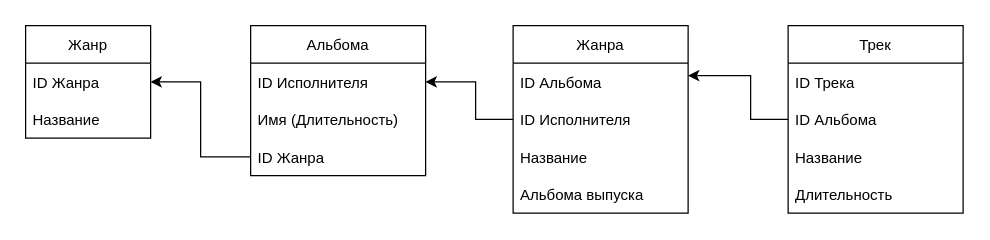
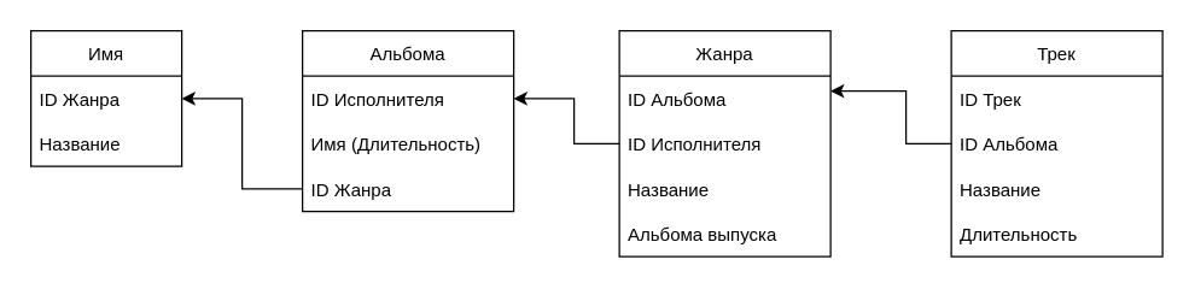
- <mxCell id="2" value="Жанр" style="swimlane;fontStyle=0;childLayout=stackLayout;horizontal=1;startSize=30;horizontalStack=0;resizeParent=1;resizeParentMax=0;resizeLast=0;collapsible=1;marginBottom=0;" vertex="1" parent="1"><mxGeometry x="20" y="20" width="100" height="90" as="geometry" /></mxCell>
+ <mxCell id="2" value="Имя" style="swimlane;fontStyle=0;childLayout=stackLayout;horizontal=1;startSize=30;horizontalStack=0;resizeParent=1;resizeParentMax=0;resizeLast=0;collapsible=1;marginBottom=0;" vertex="1" parent="1"><mxGeometry x="20" y="20" width="100" height="90" as="geometry" /></mxCell>
- <mxCell id="18" value="ID Трека" style="text;strokeColor=none;fillColor=none;align=left;verticalAlign=middle;spacingLeft=4;spacingRight=4;overflow=hidden;points=[[0,0.5],[1,0.5]];portConstraint=eastwest;rotatable=0;" vertex="1" parent="17"><mxGeometry y="30" width="140" height="30" as="geometry" /></mxCell>
+ <mxCell id="18" value="ID Трек" style="text;strokeColor=none;fillColor=none;align=left;verticalAlign=middle;spacingLeft=4;spacingRight=4;overflow=hidden;points=[[0,0.5],[1,0.5]];portConstraint=eastwest;rotatable=0;" vertex="1" parent="17"><mxGeometry y="30" width="140" height="30" as="geometry" /></mxCell>
